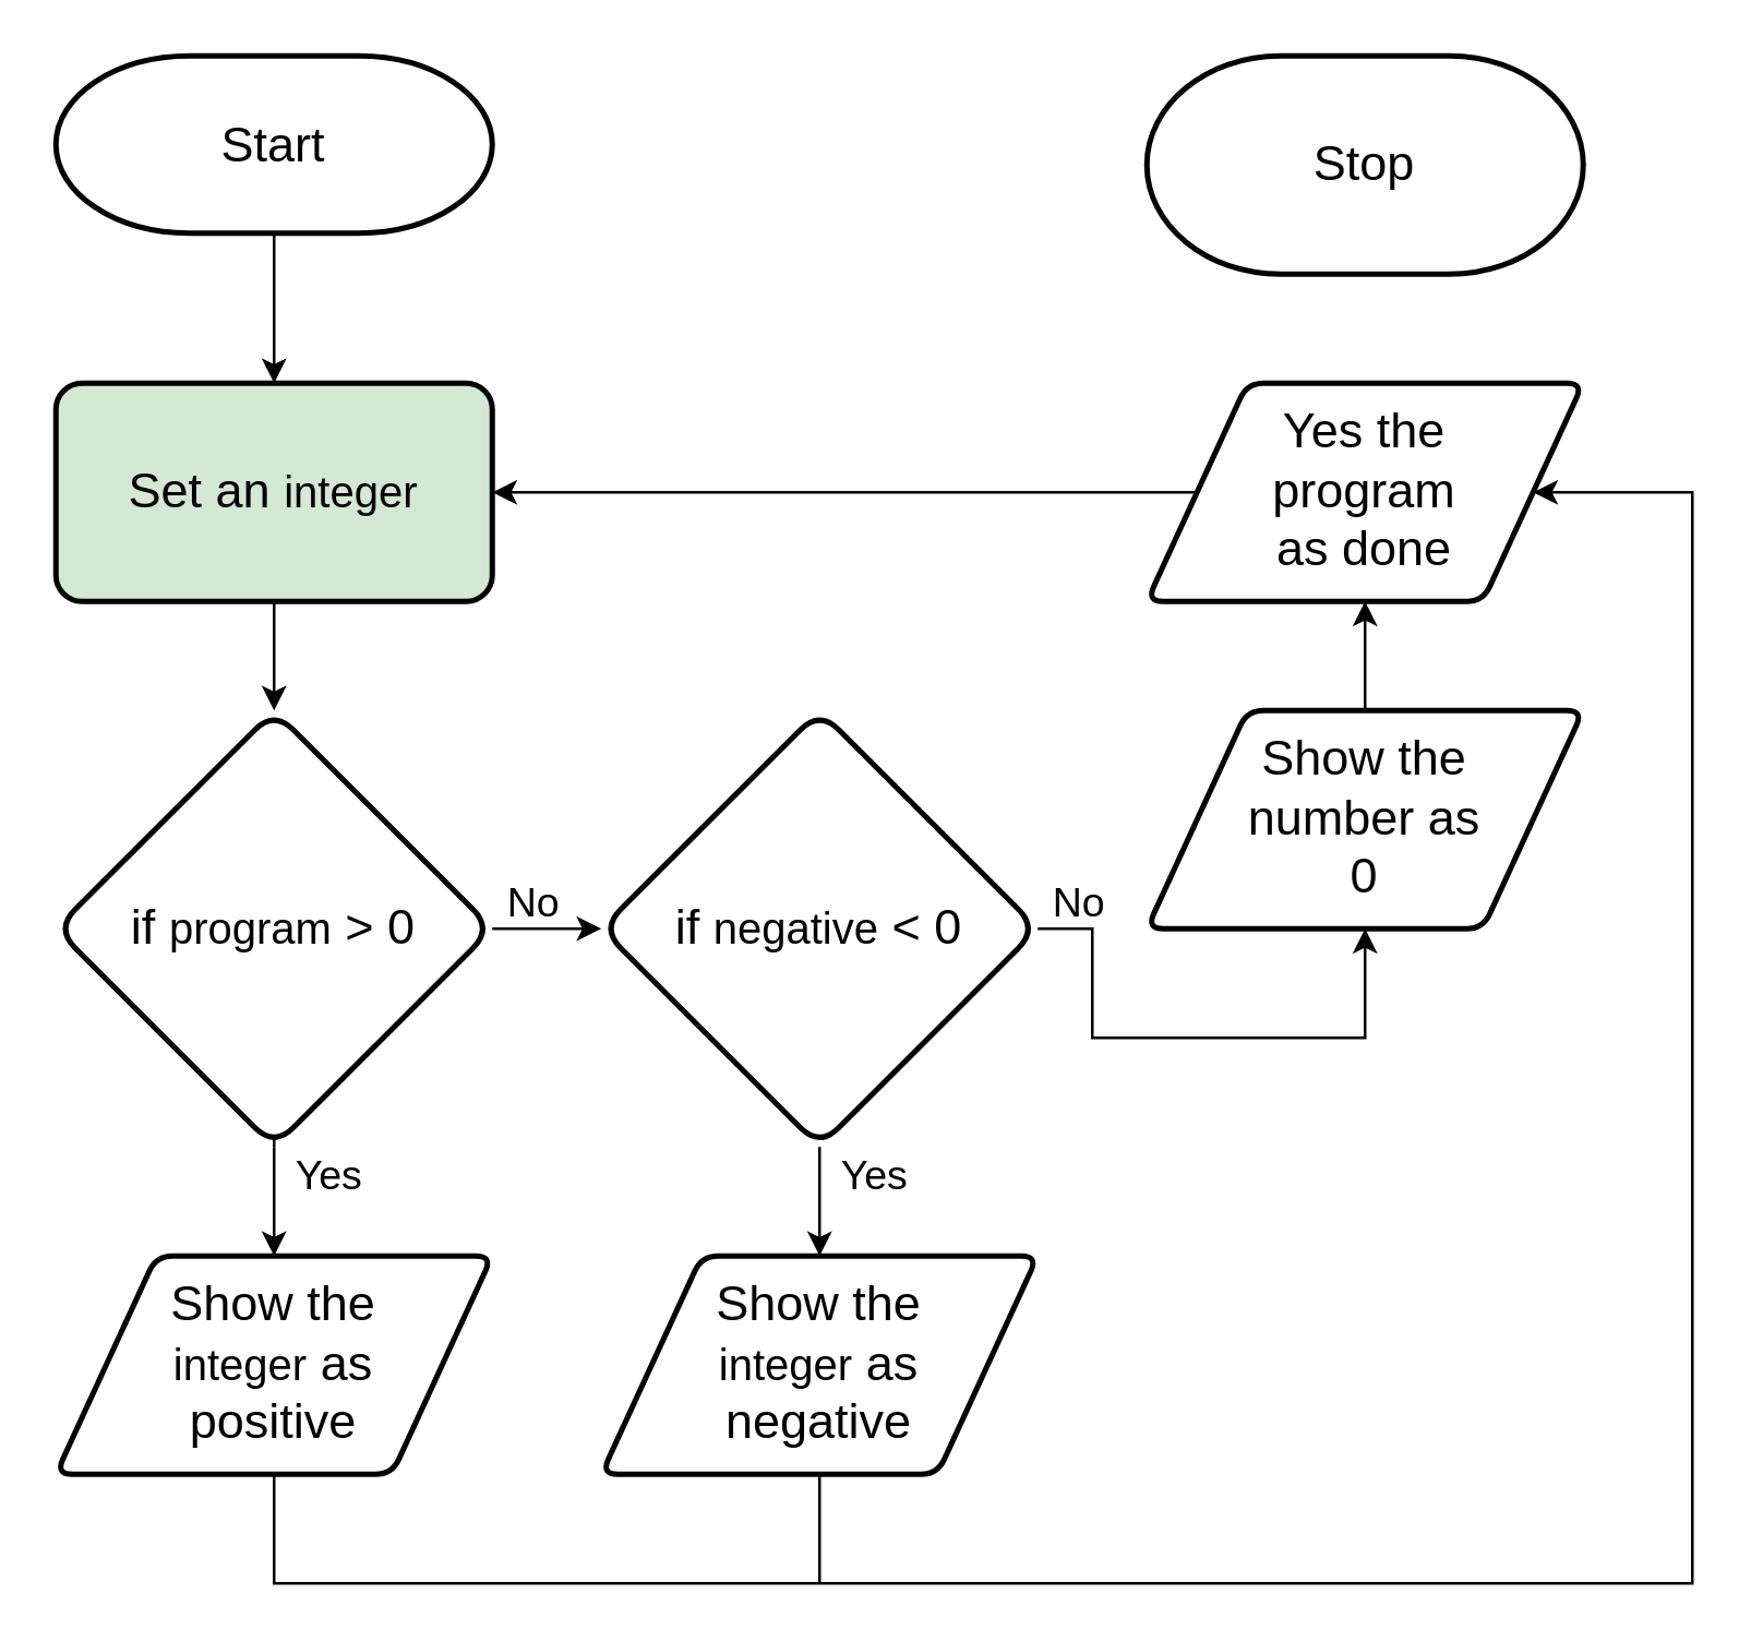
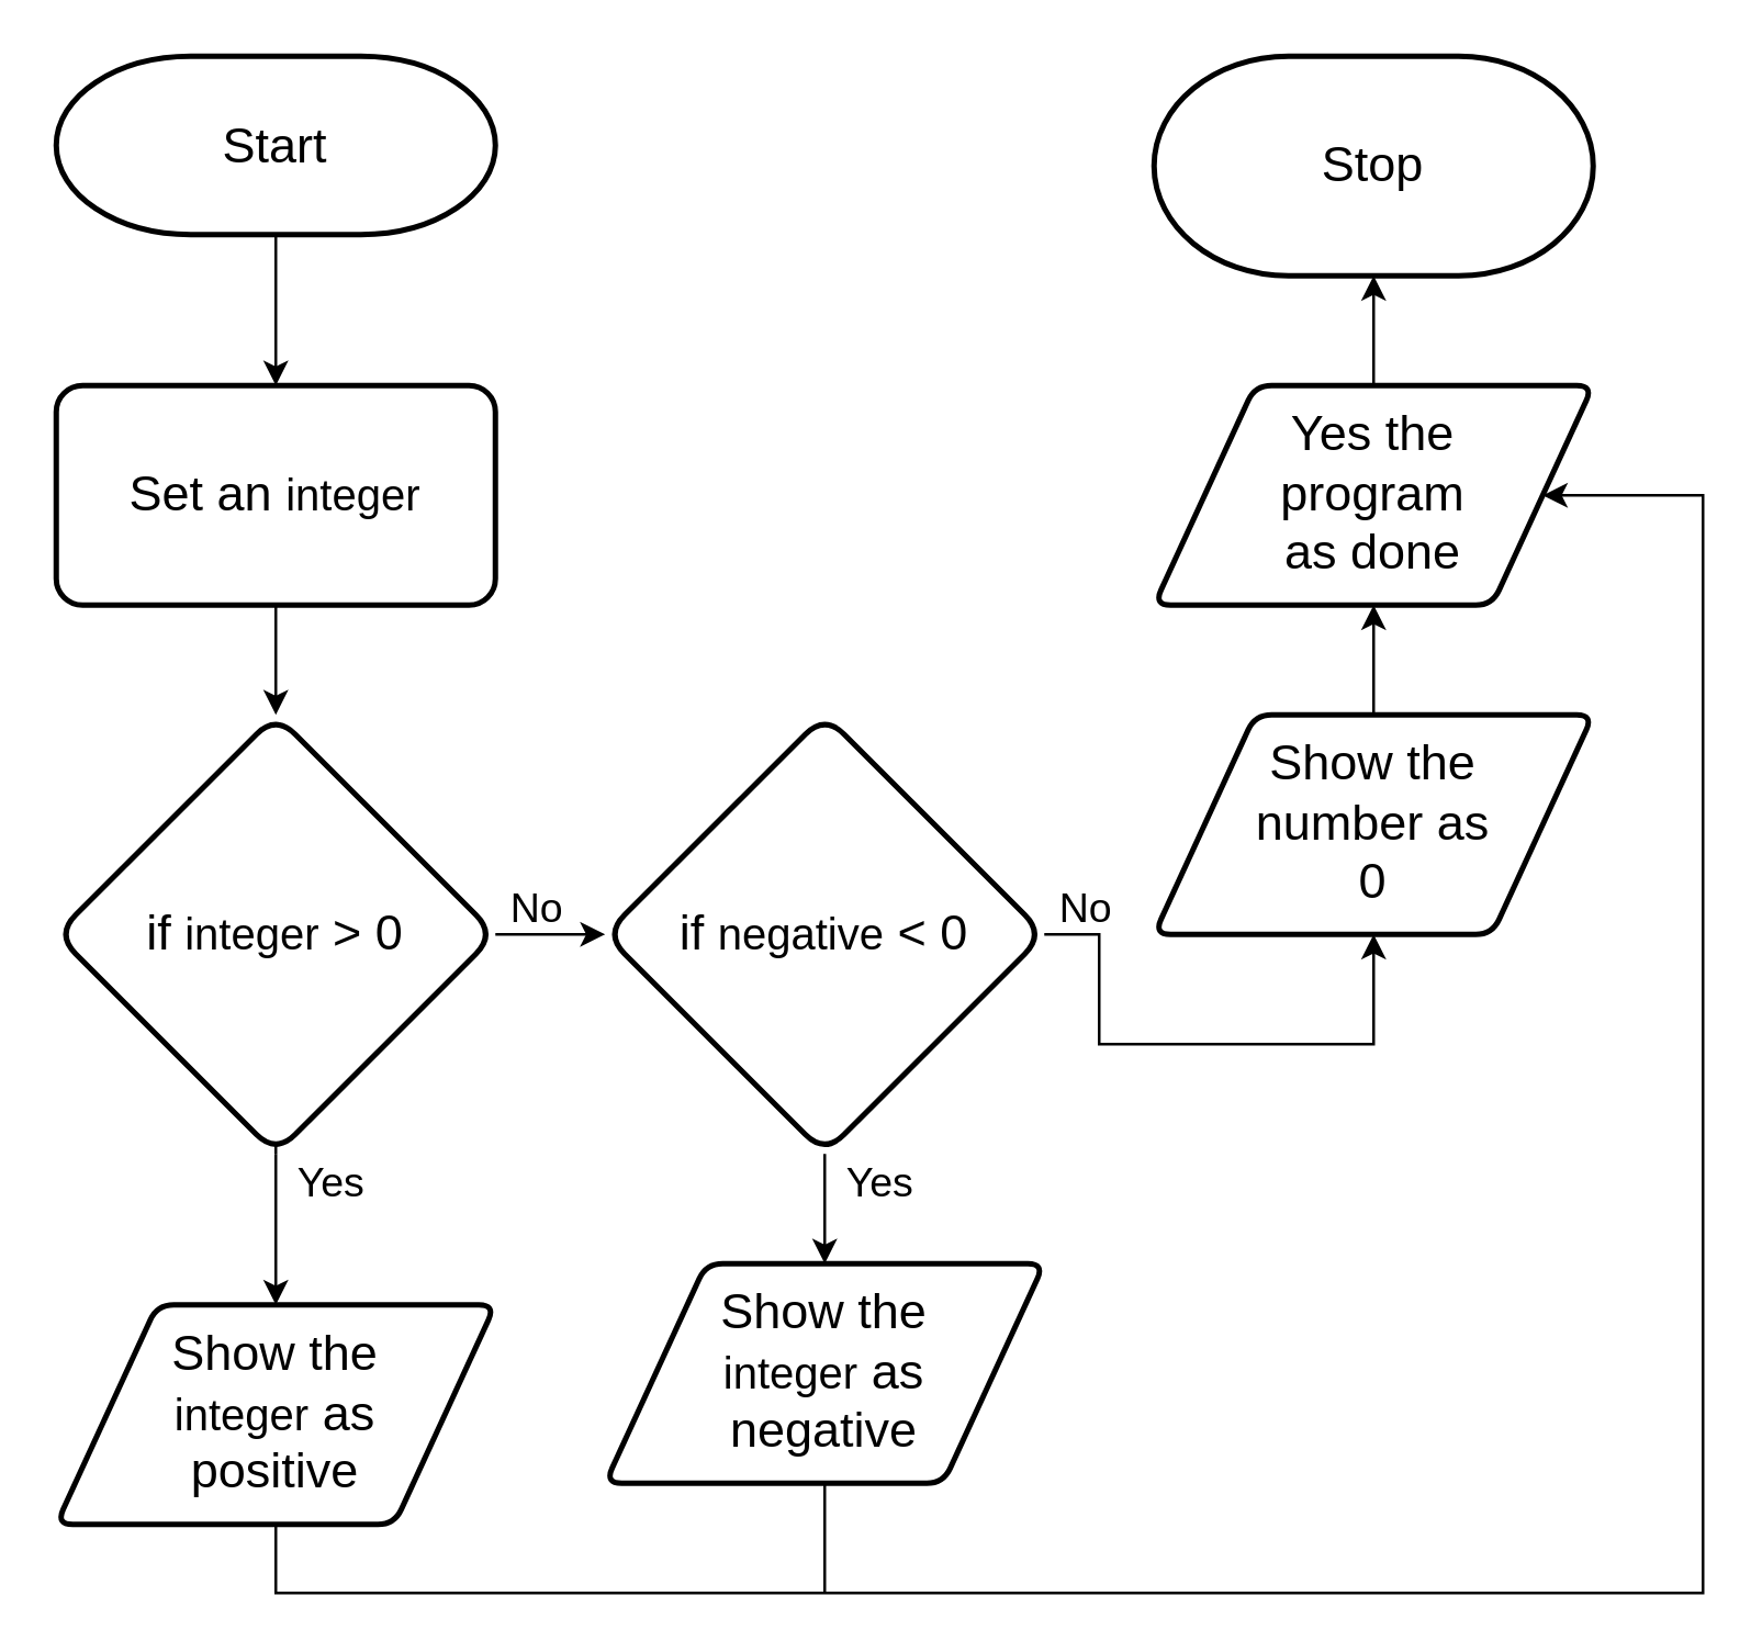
- <mxCell id="17" value="&lt;span&gt;Set&amp;nbsp;&lt;/span&gt;&lt;span&gt;an&amp;nbsp;&lt;/span&gt;&lt;span style=&quot;font-size: 16px&quot;&gt;integer&lt;/span&gt;" style="whiteSpace=wrap;html=1;fontSize=18;strokeWidth=2;rounded=1;arcSize=12;fillColor=#d5e8d4;" parent="1" vertex="1"><mxGeometry y="140" width="160" height="80" as="geometry" x="20" /></mxCell>
+ <mxCell id="17" value="&lt;span&gt;Set&amp;nbsp;&lt;/span&gt;&lt;span&gt;an&amp;nbsp;&lt;/span&gt;&lt;span style=&quot;font-size: 16px&quot;&gt;integer&lt;/span&gt;" style="whiteSpace=wrap;html=1;fontSize=18;strokeWidth=2;rounded=1;arcSize=12;" parent="1" vertex="1"><mxGeometry y="140" width="160" height="80" as="geometry" x="20" /></mxCell>
- <mxCell id="7" style="edgeStyle=none;html=1;fontFamily=Helvetica;fontSize=15;fontColor=default;" parent="1" source="8" target="17" edge="1"><mxGeometry relative="1" as="geometry" /></mxCell>
+ <mxCell id="7" style="edgeStyle=none;html=1;entryX=0.5;entryY=1;entryDx=0;entryDy=0;entryPerimeter=0;fontFamily=Helvetica;fontSize=15;fontColor=default;" parent="1" source="8" target="4" edge="1"><mxGeometry relative="1" as="geometry" /></mxCell>
- <mxCell id="13" value="&lt;font&gt;&lt;font style=&quot;font-size: 18px&quot;&gt;if&amp;nbsp;&lt;span style=&quot;font-size: 16px&quot;&gt;program&lt;/span&gt;&amp;nbsp;&amp;gt; 0&lt;/font&gt;&lt;br&gt;&lt;/font&gt;" style="rhombus;whiteSpace=wrap;html=1;rounded=1;fontFamily=Helvetica;fontSize=11;fontColor=default;strokeColor=default;strokeWidth=2;fillColor=default;" parent="1" vertex="1"><mxGeometry y="260" width="160" height="160" as="geometry" x="20" /></mxCell>
+ <mxCell id="13" value="&lt;font&gt;&lt;font style=&quot;font-size: 18px&quot;&gt;if&amp;nbsp;&lt;span style=&quot;font-size: 16px&quot;&gt;integer&lt;/span&gt;&amp;nbsp;&amp;gt; 0&lt;/font&gt;&lt;br&gt;&lt;/font&gt;" style="rhombus;whiteSpace=wrap;html=1;rounded=1;fontFamily=Helvetica;fontSize=11;fontColor=default;strokeColor=default;strokeWidth=2;fillColor=default;" parent="1" vertex="1"><mxGeometry y="260" width="160" height="160" as="geometry" x="20" /></mxCell>
- <mxCell id="6" value="Show the&lt;br&gt;&lt;span style=&quot;font-size: 16px&quot;&gt;integer&lt;/span&gt;&amp;nbsp;as &lt;br&gt;positive" style="shape=parallelogram;html=1;strokeWidth=2;perimeter=parallelogramPerimeter;whiteSpace=wrap;rounded=1;arcSize=12;size=0.23;fontSize=18;" parent="1" vertex="1"><mxGeometry y="460" width="160" height="80" as="geometry" x="20" /></mxCell>
+ <mxCell id="6" value="Show the&lt;br&gt;&lt;span style=&quot;font-size: 16px&quot;&gt;integer&lt;/span&gt;&amp;nbsp;as &lt;br&gt;positive" style="shape=parallelogram;html=1;strokeWidth=2;perimeter=parallelogramPerimeter;whiteSpace=wrap;rounded=1;arcSize=12;size=0.23;fontSize=18;" parent="1" vertex="1"><mxGeometry x="20" y="475" width="160" height="80" as="geometry" /></mxCell>
